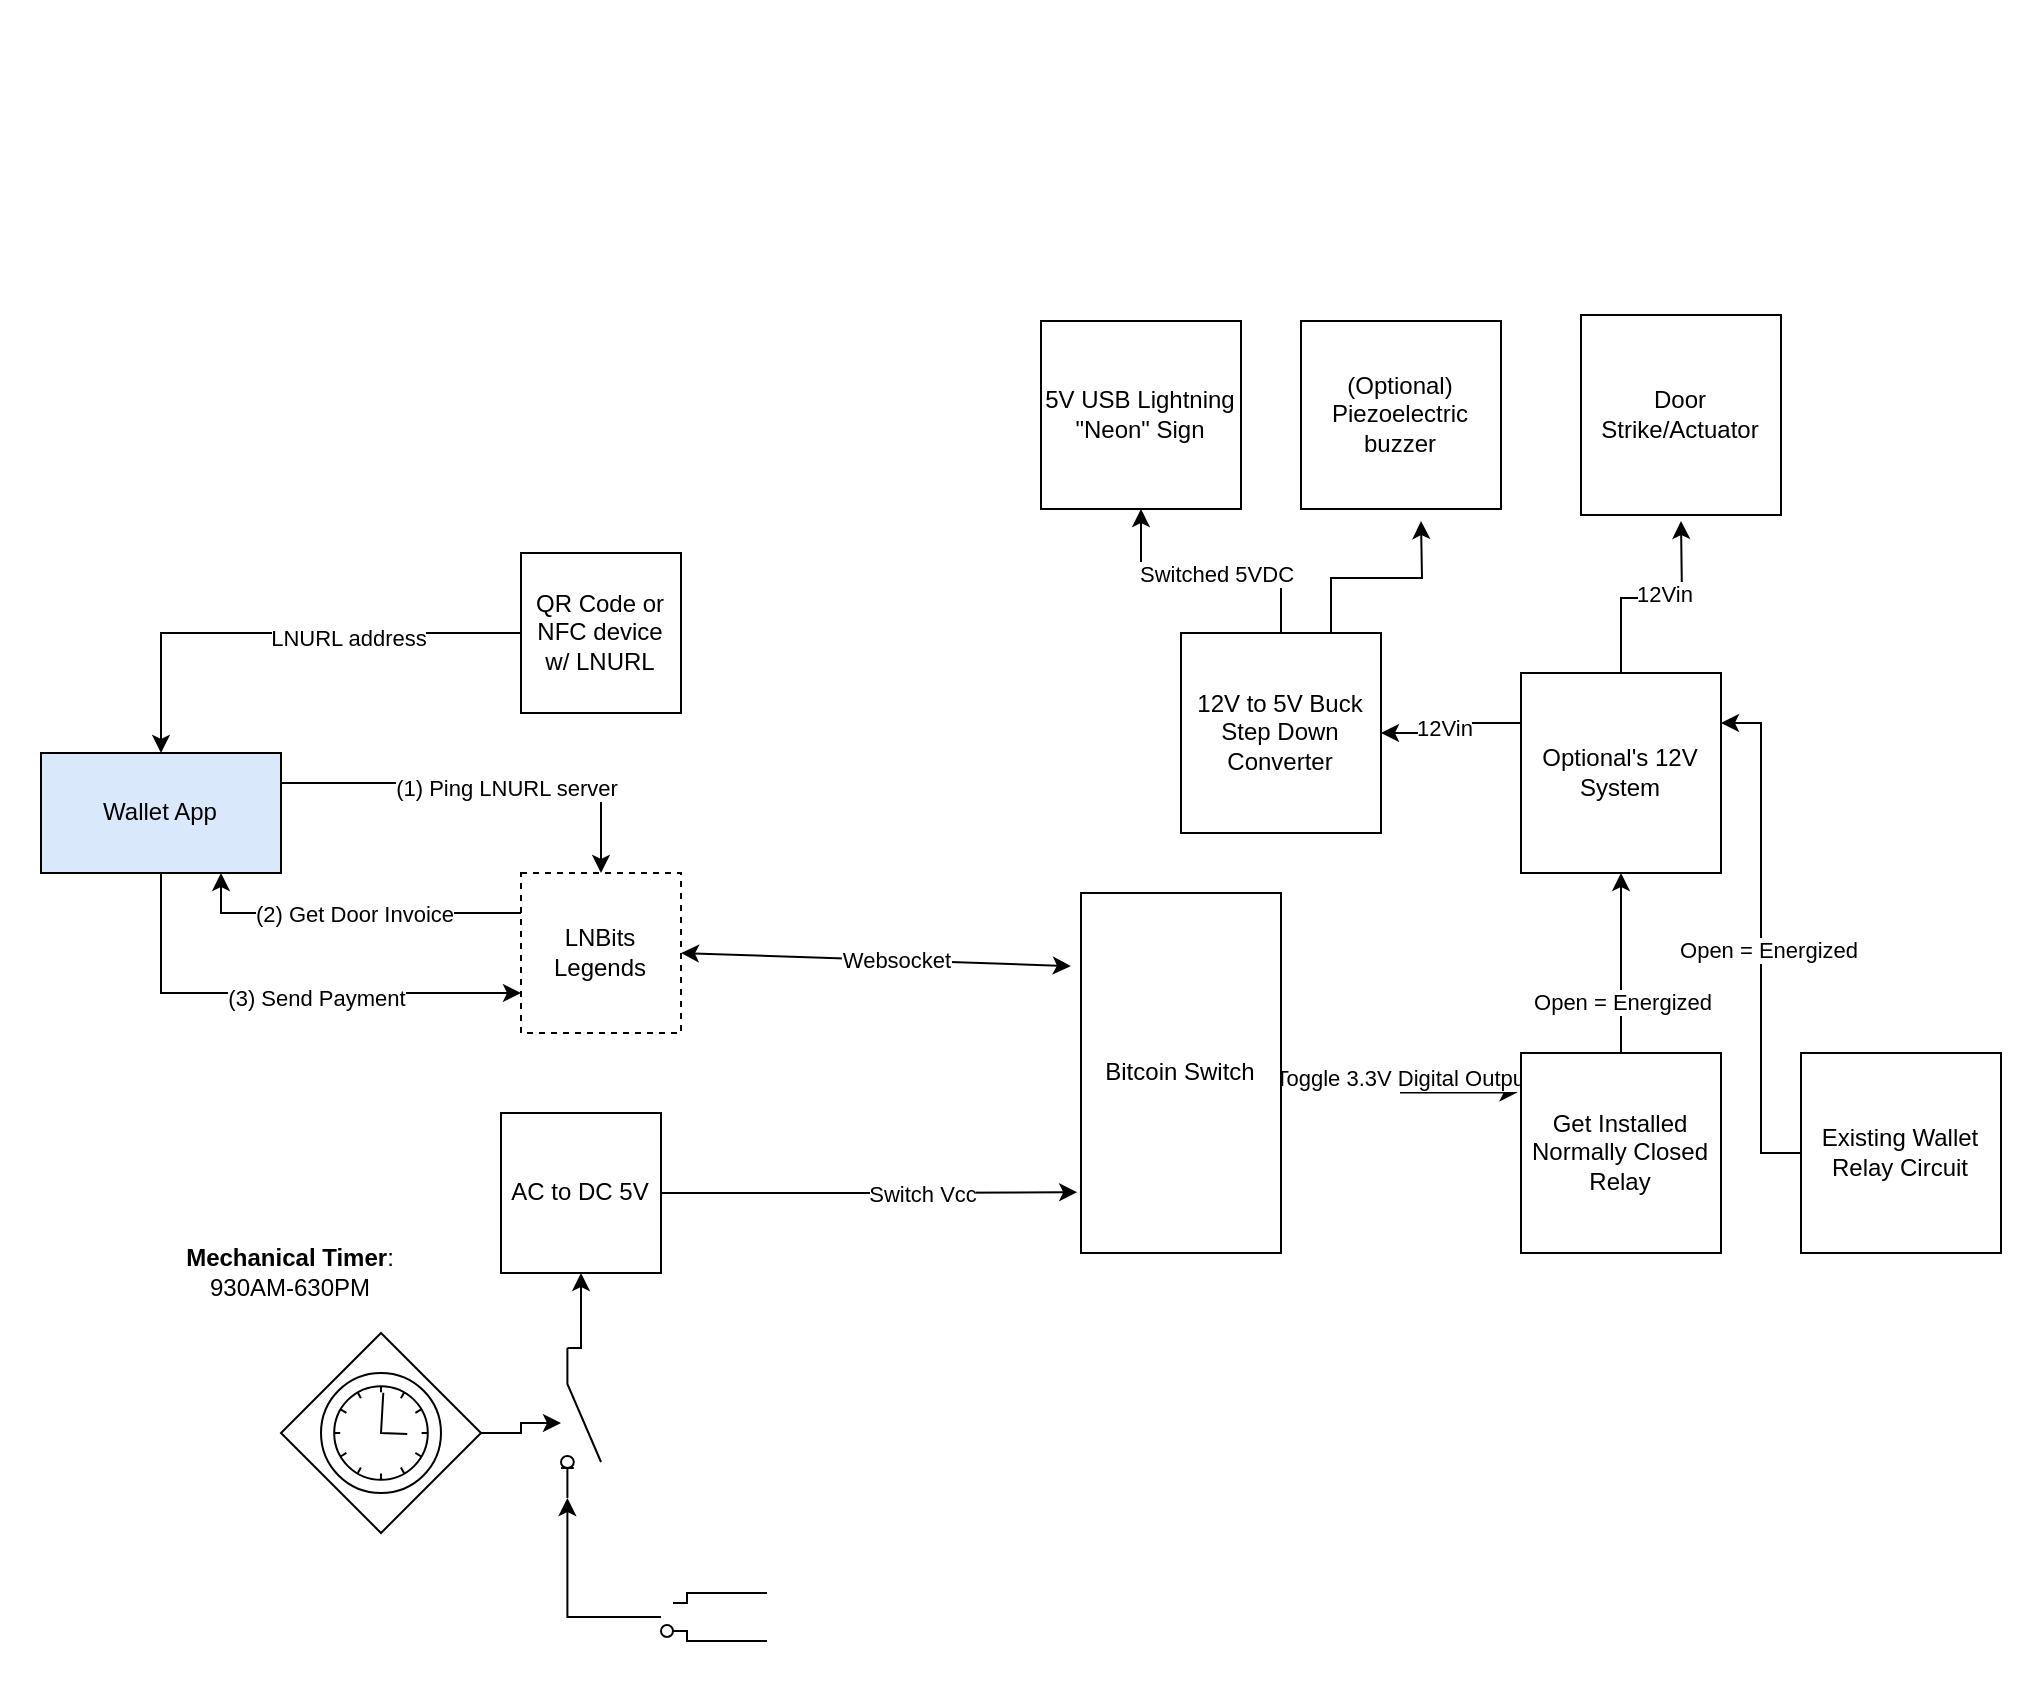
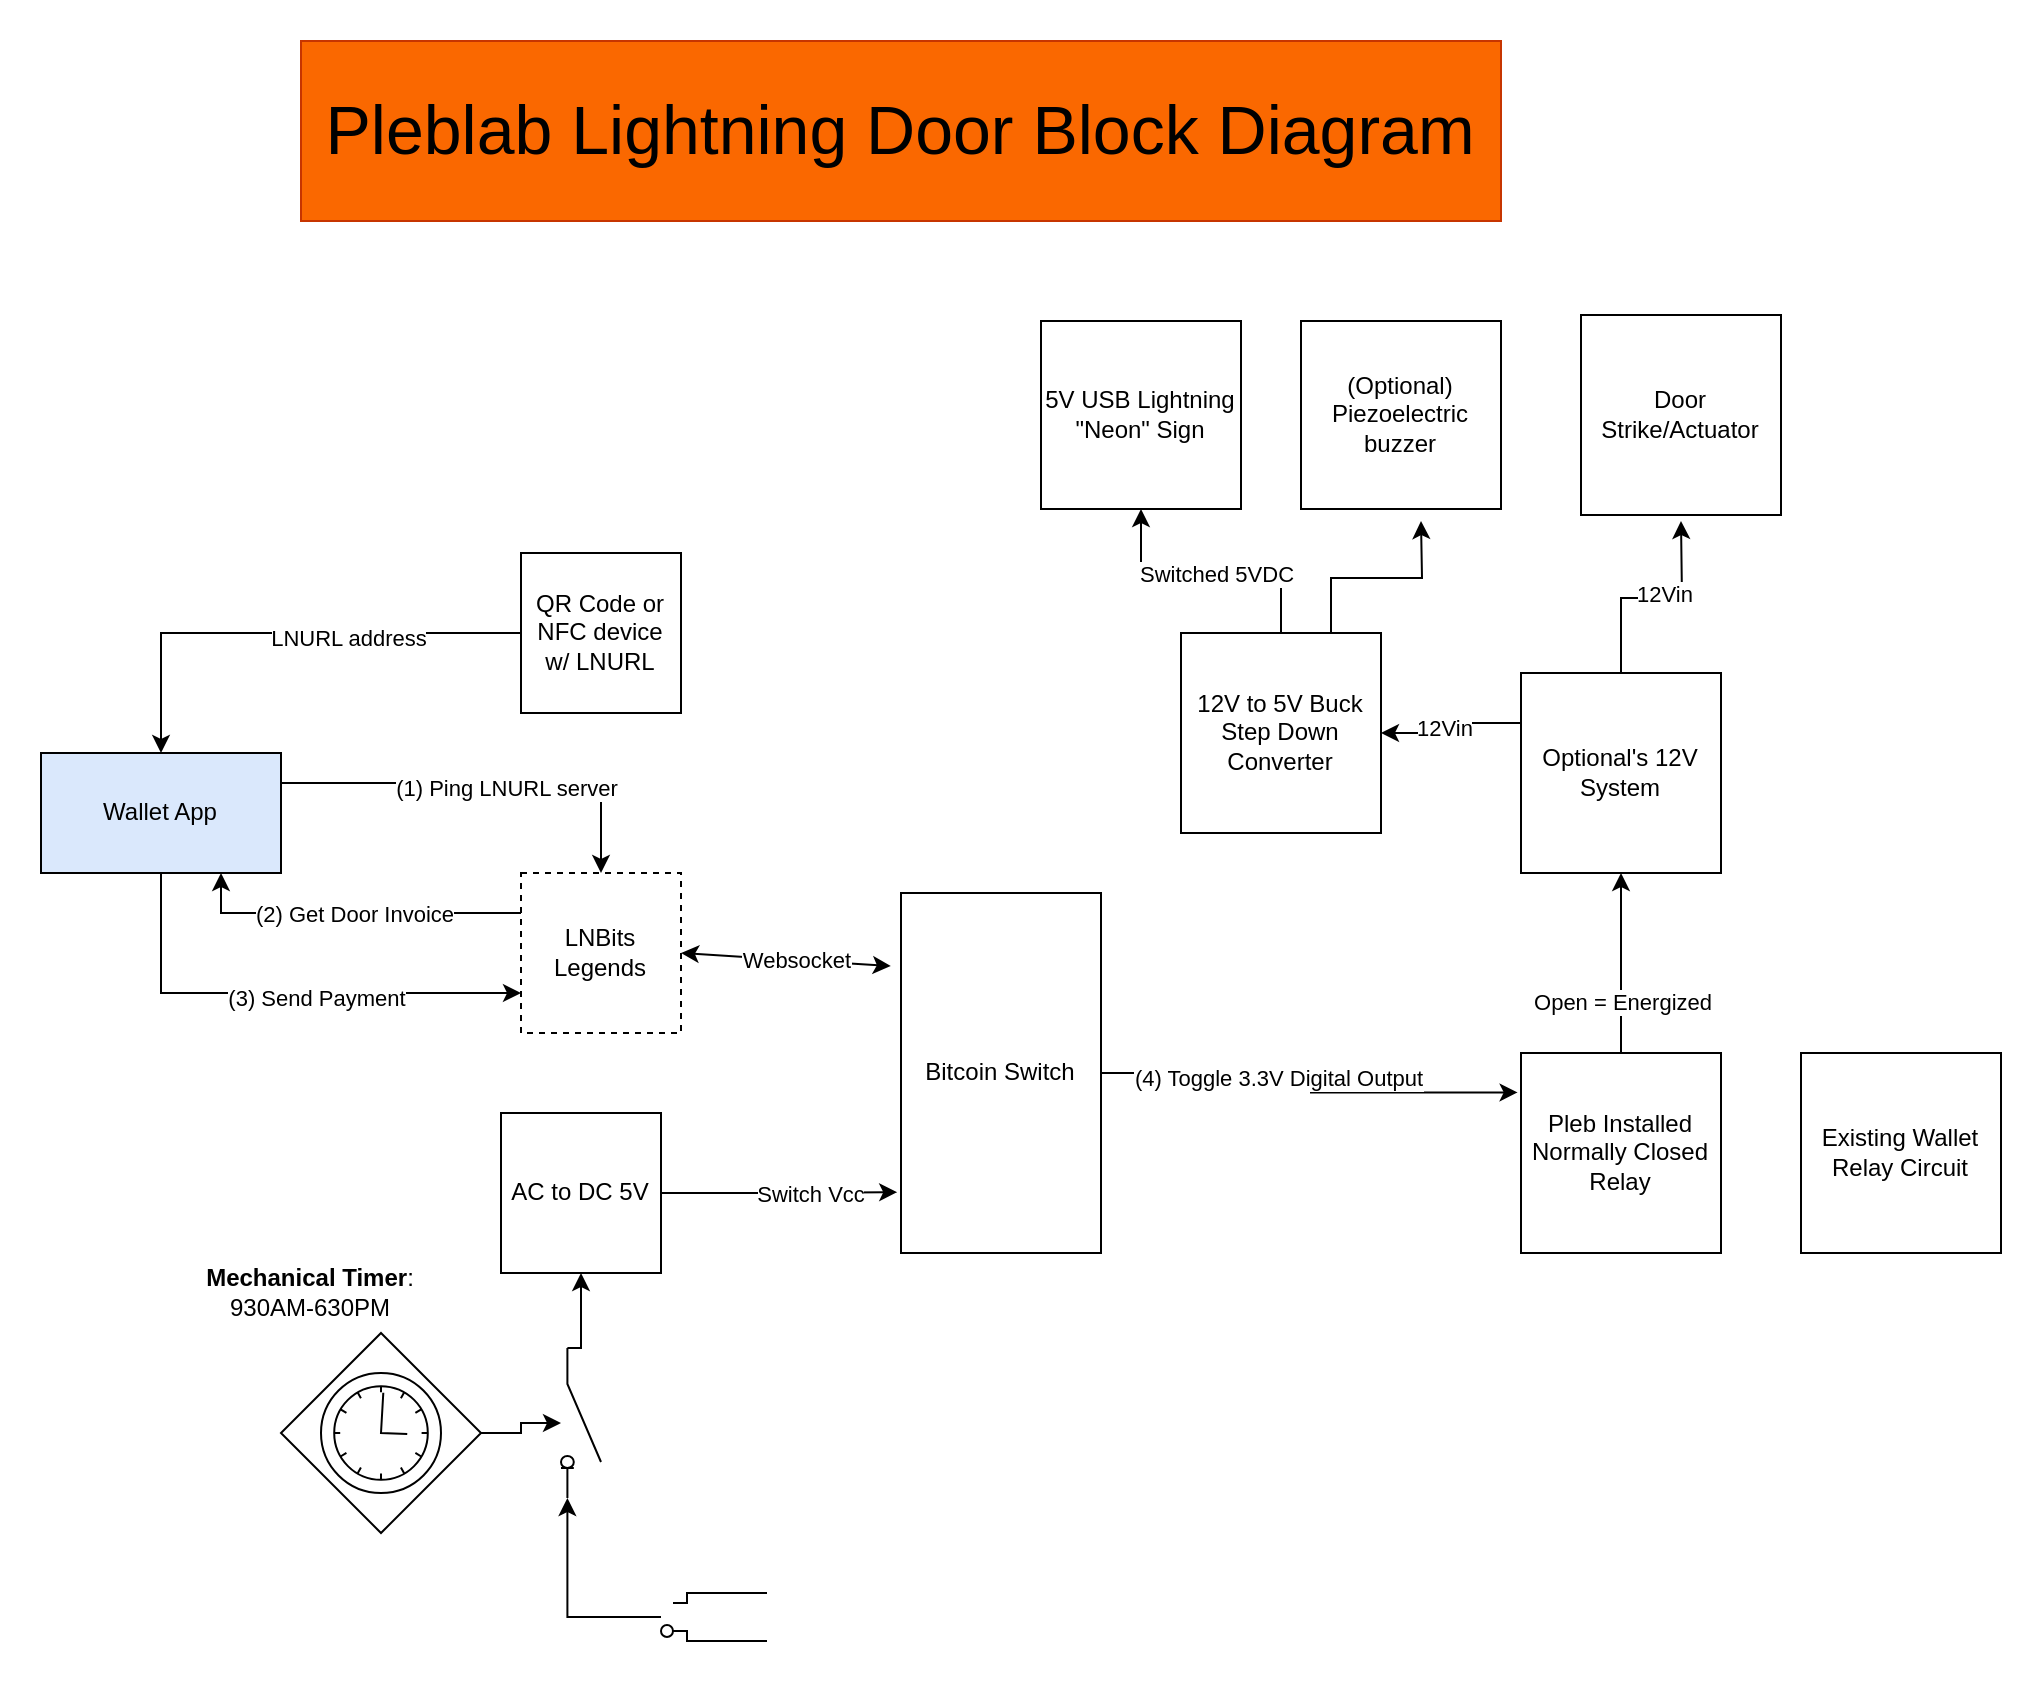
+ <mxCell id="46" value="Pleblab Lightning Door Block Diagram" style="text;html=1;strokeColor=#C73500;fillColor=#fa6800;align=center;verticalAlign=middle;whiteSpace=wrap;rounded=0;fontColor=#000000;fontSize=34;" vertex="1" parent="1"><mxGeometry x="150" y="20" width="600" height="90" as="geometry" /></mxCell>
- <mxCell id="41" style="edgeStyle=orthogonalEdgeStyle;rounded=0;orthogonalLoop=1;jettySize=auto;html=1;entryX=1;entryY=0.25;entryDx=0;entryDy=0;" edge="1" parent="1" source="43" target="35"><mxGeometry relative="1" as="geometry"><mxPoint x="940" y="380" as="targetPoint" /></mxGeometry></mxCell>
- <mxCell id="42" value="Open = Energized" style="edgeLabel;html=1;align=center;verticalAlign=middle;resizable=0;points=[];" vertex="1" connectable="0" parent="41"><mxGeometry x="-0.04" y="-3" relative="1" as="geometry"><mxPoint as="offset" /></mxGeometry></mxCell>
- <mxCell id="4" value="Bitcoin Switch" style="rounded=0;whiteSpace=wrap;html=1;" vertex="1" parent="1"><mxGeometry x="540" y="446" width="100" height="180" as="geometry" /></mxCell>
+ <mxCell id="4" value="Bitcoin Switch" style="rounded=0;whiteSpace=wrap;html=1;" vertex="1" parent="1"><mxGeometry x="450" y="446" width="100" height="180" as="geometry" /></mxCell>
- <mxCell id="30" value="Get Installed Normally Closed Relay" style="rounded=0;whiteSpace=wrap;html=1;" vertex="1" parent="1"><mxGeometry x="760" y="526" width="100" height="100" as="geometry" /></mxCell>
+ <mxCell id="30" value="Pleb Installed Normally Closed Relay" style="rounded=0;whiteSpace=wrap;html=1;" vertex="1" parent="1"><mxGeometry x="760" y="526" width="100" height="100" as="geometry" /></mxCell>
- <mxCell id="14" value="&lt;b&gt;Mechanical Timer&lt;/b&gt;: 930AM-630PM" style="text;html=1;strokeColor=none;fillColor=none;align=center;verticalAlign=middle;whiteSpace=wrap;rounded=0;" vertex="1" parent="1"><mxGeometry x="90" y="616" width="110" height="40" as="geometry" /></mxCell>
+ <mxCell id="14" value="&lt;b&gt;Mechanical Timer&lt;/b&gt;: 930AM-630PM" style="text;html=1;strokeColor=none;fillColor=none;align=center;verticalAlign=middle;whiteSpace=wrap;rounded=0;" vertex="1" parent="1"><mxGeometry x="100" y="626" width="110" height="40" as="geometry" /></mxCell>
